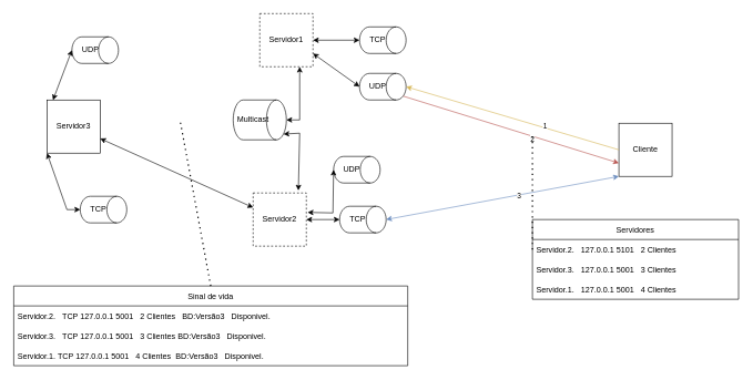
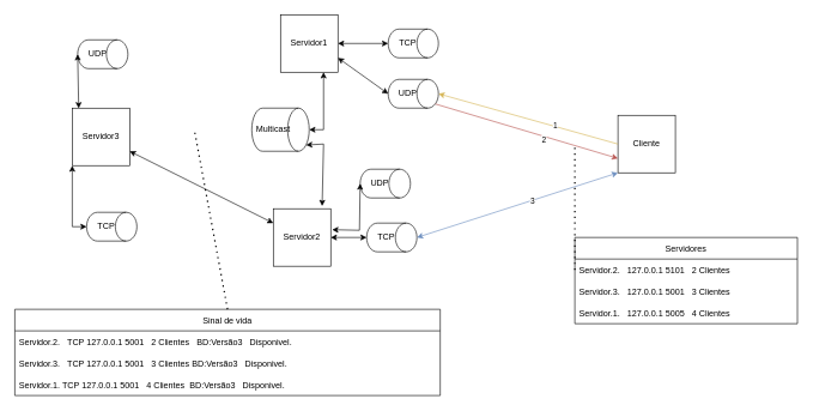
- <mxCell id="2" value="Servidor1" style="whiteSpace=wrap;html=1;aspect=fixed;dashed=1;" vertex="1" parent="1"><mxGeometry x="390" y="20" width="80" height="80" as="geometry" /></mxCell>
+ <mxCell id="2" value="Servidor1" style="whiteSpace=wrap;html=1;aspect=fixed;" vertex="1" parent="1"><mxGeometry x="390" y="20" width="80" height="80" as="geometry" /></mxCell>
- <mxCell id="4" value="Servidor3" style="whiteSpace=wrap;html=1;aspect=fixed;" vertex="1" parent="1"><mxGeometry x="70" y="150" width="80" height="80" as="geometry" /></mxCell>
+ <mxCell id="4" value="Servidor3" style="whiteSpace=wrap;html=1;aspect=fixed;" vertex="1" parent="1"><mxGeometry x="100" y="150" width="80" height="80" as="geometry" /></mxCell>
- <mxCell id="28" value="Cliente" style="whiteSpace=wrap;html=1;aspect=fixed;" vertex="1" parent="1"><mxGeometry x="930" y="185" width="80" height="80" as="geometry" /></mxCell>
+ <mxCell id="28" value="Cliente" style="whiteSpace=wrap;html=1;aspect=fixed;" vertex="1" parent="1"><mxGeometry x="860" y="160" width="80" height="80" as="geometry" /></mxCell>
- <mxCell id="3" value="Servidor2" style="whiteSpace=wrap;html=1;aspect=fixed;dashed=1;" vertex="1" parent="1"><mxGeometry x="380" y="290" width="80" height="80" as="geometry" /></mxCell>
+ <mxCell id="3" value="Servidor2" style="whiteSpace=wrap;html=1;aspect=fixed;" vertex="1" parent="1"><mxGeometry x="380" y="290" width="80" height="80" as="geometry" /></mxCell>
- <mxCell id="36" value="Servidor.1.   127.0.0.1 5001   4 Clientes" style="text;strokeColor=none;fillColor=none;align=left;verticalAlign=middle;spacingLeft=4;spacingRight=4;overflow=hidden;points=[[0,0.5],[1,0.5]];portConstraint=eastwest;rotatable=0;" vertex="1" parent="33"><mxGeometry y="90" width="310" height="30" as="geometry" /></mxCell>
+ <mxCell id="36" value="Servidor.1.   127.0.0.1 5005   4 Clientes" style="text;strokeColor=none;fillColor=none;align=left;verticalAlign=middle;spacingLeft=4;spacingRight=4;overflow=hidden;points=[[0,0.5],[1,0.5]];portConstraint=eastwest;rotatable=0;" vertex="1" parent="33"><mxGeometry y="90" width="310" height="30" as="geometry" /></mxCell>
